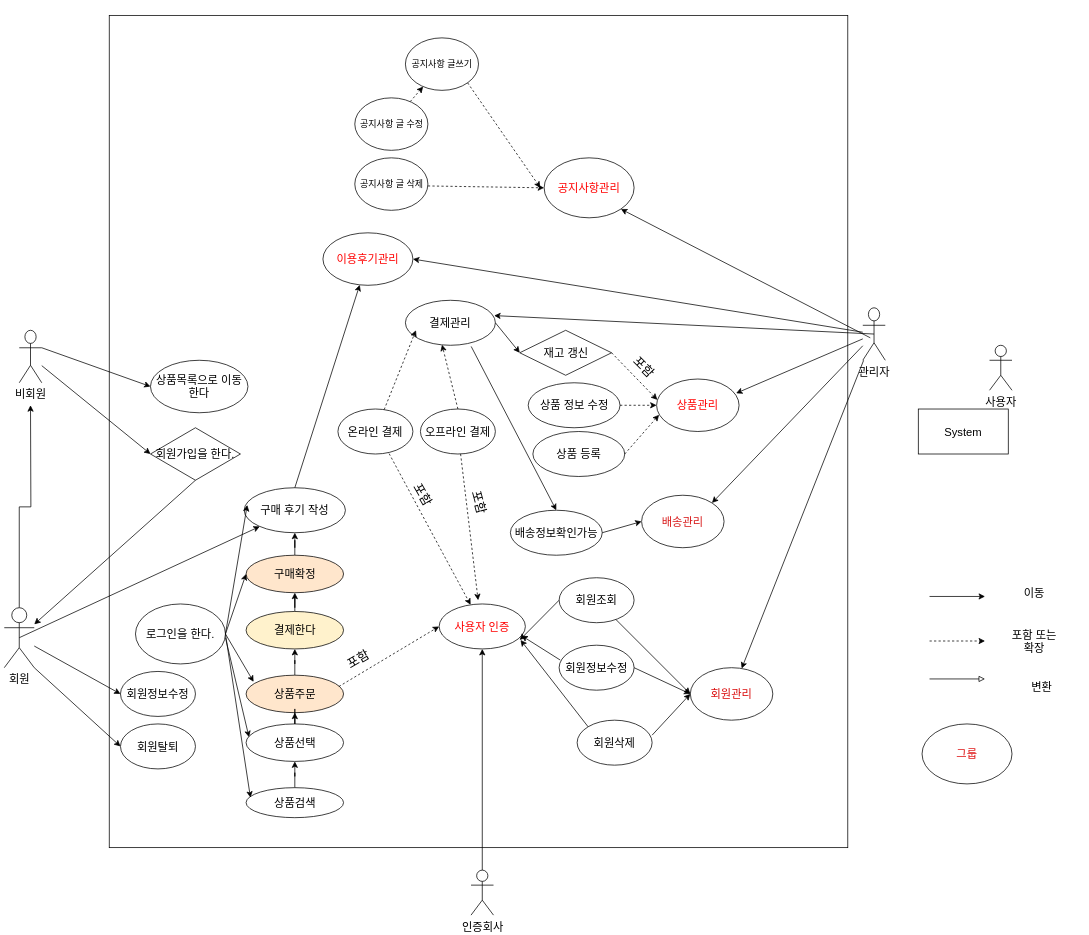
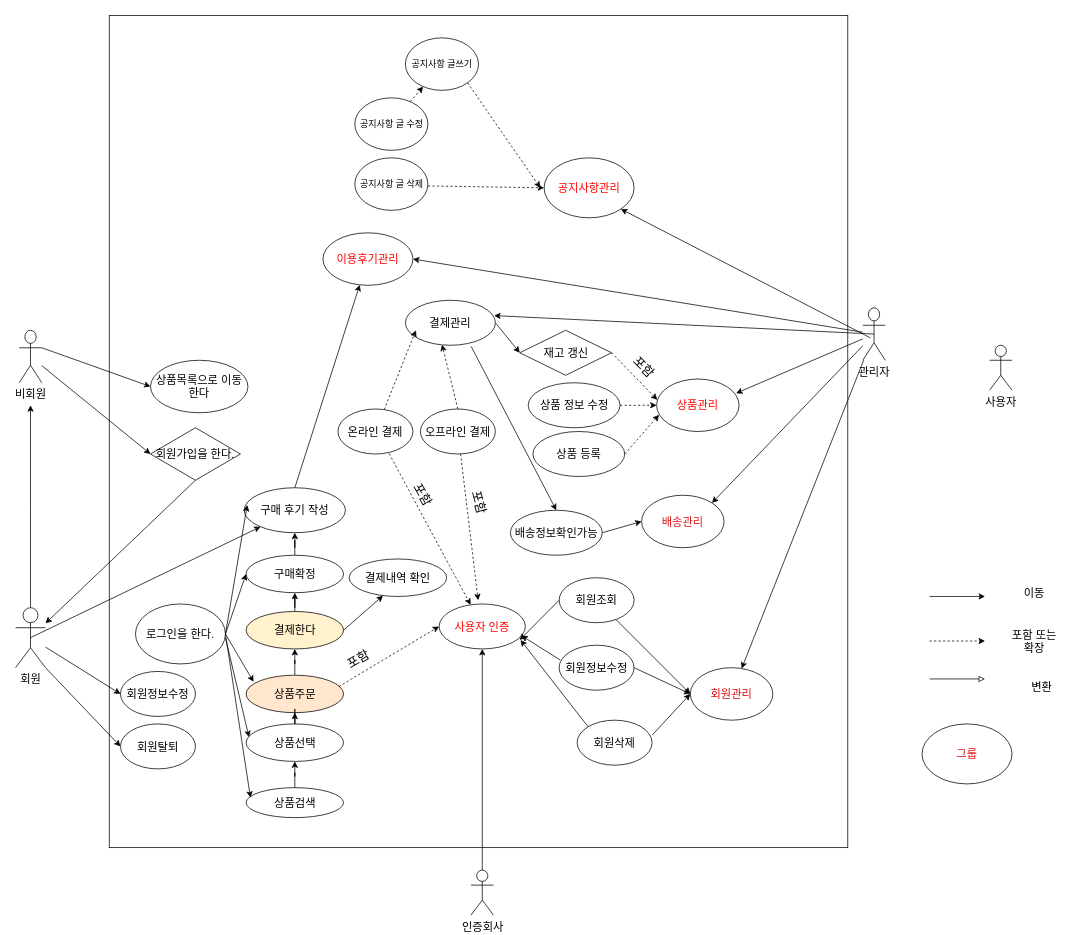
- <mxCell id="51" value="System" style="rounded=0;whiteSpace=wrap;html=1;fontSize=15;" vertex="1" parent="1"><mxGeometry x="1224.02" y="545" width="120" height="60" as="geometry" /></mxCell>
- <mxCell id="12" value="&lt;font style=&quot;font-size: 15px;&quot;&gt;구매확정&lt;/font&gt;" style="ellipse;whiteSpace=wrap;html=1;fontSize=15;fillColor=#ffe6cc;" vertex="1" parent="1"><mxGeometry x="327.5" y="740" width="130" height="50" as="geometry" /></mxCell>
+ <mxCell id="12" value="&lt;font style=&quot;font-size: 15px;&quot;&gt;구매확정&lt;/font&gt;" style="ellipse;whiteSpace=wrap;html=1;fontSize=15;" vertex="1" parent="1"><mxGeometry x="327.5" y="740" width="130" height="50" as="geometry" /></mxCell>
+ <mxCell id="76" value="결제내역 확인" style="ellipse;whiteSpace=wrap;html=1;fontSize=15;" vertex="1" parent="1"><mxGeometry x="465" y="745" width="130" height="50" as="geometry" /></mxCell>
+ <mxCell id="77" value="" style="endArrow=classic;html=1;rounded=0;exitX=1;exitY=0.5;exitDx=0;exitDy=0;entryX=0.347;entryY=0.979;entryDx=0;entryDy=0;entryPerimeter=0;" edge="1" parent="1" source="66" target="76"><mxGeometry width="50" height="50" relative="1" as="geometry"><mxPoint x="650" y="690" as="sourcePoint" /><mxPoint x="700" y="640" as="targetPoint" /></mxGeometry></mxCell>
- <mxCell id="5" value="회원" style="shape=umlActor;verticalLabelPosition=bottom;verticalAlign=top;html=1;outlineConnect=0;fontSize=15;" vertex="1" parent="1"><mxGeometry x="5" y="810" width="40" height="80" as="geometry" /></mxCell>
+ <mxCell id="5" value="회원" style="shape=umlActor;verticalLabelPosition=bottom;verticalAlign=top;html=1;outlineConnect=0;fontSize=15;" vertex="1" parent="1"><mxGeometry x="20" y="810" width="40" height="80" as="geometry" /></mxCell>
